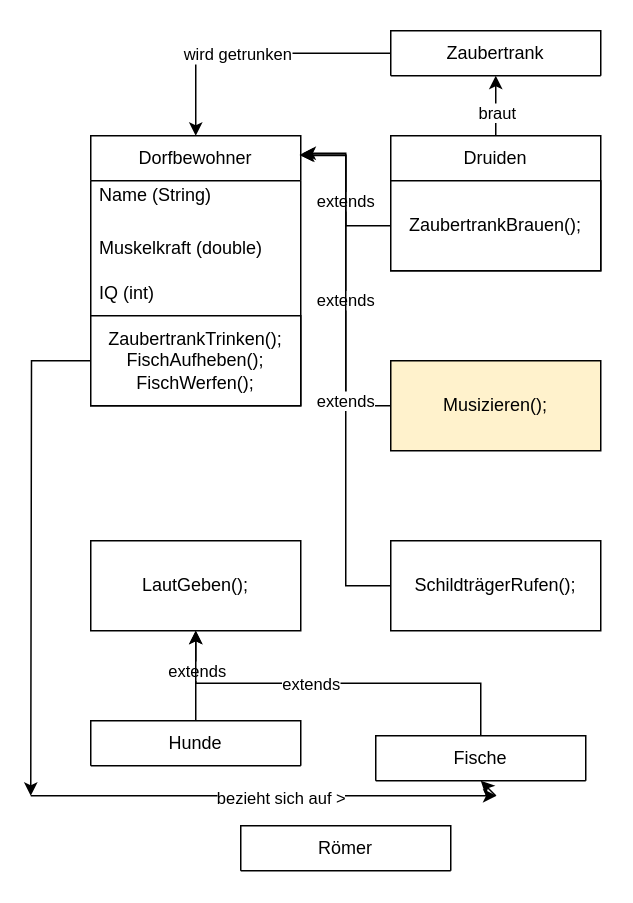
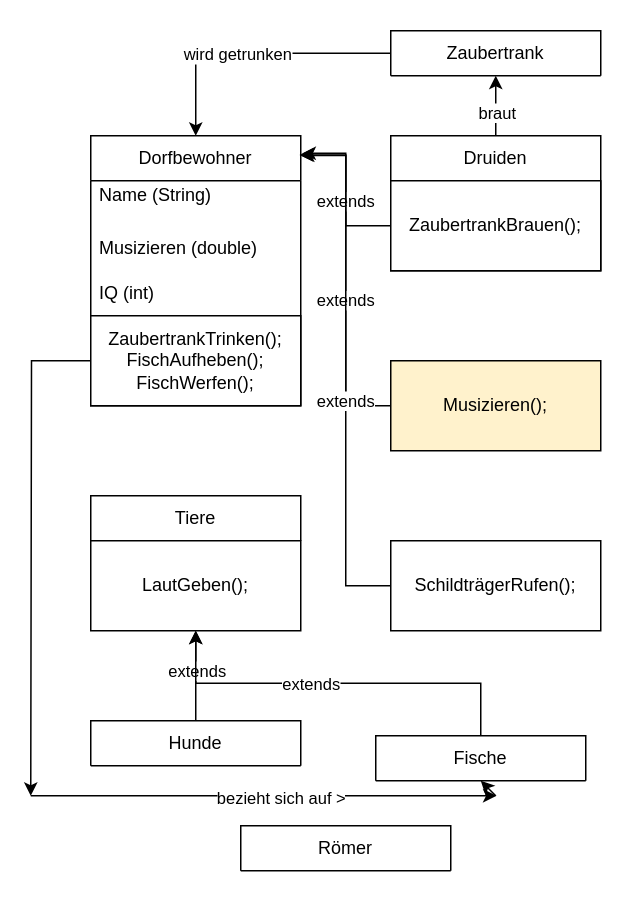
- <mxCell id="5" value="Muskelkraft (double)" style="text;strokeColor=none;fillColor=none;align=left;verticalAlign=middle;spacingLeft=4;spacingRight=4;overflow=hidden;points=[[0,0.5],[1,0.5]];portConstraint=eastwest;rotatable=0;whiteSpace=wrap;html=1;" vertex="1" parent="3"><mxGeometry y="60" width="140" height="30" as="geometry" /></mxCell>
+ <mxCell id="5" value="Musizieren (double)" style="text;strokeColor=none;fillColor=none;align=left;verticalAlign=middle;spacingLeft=4;spacingRight=4;overflow=hidden;points=[[0,0.5],[1,0.5]];portConstraint=eastwest;rotatable=0;whiteSpace=wrap;html=1;" vertex="1" parent="3"><mxGeometry y="60" width="140" height="30" as="geometry" /></mxCell>
+ <mxCell id="20" value="Tiere" style="swimlane;fontStyle=0;childLayout=stackLayout;horizontal=1;startSize=30;horizontalStack=0;resizeParent=1;resizeParentMax=0;resizeLast=0;collapsible=1;marginBottom=0;whiteSpace=wrap;html=1;" vertex="1" parent="1"><mxGeometry x="60" y="330" width="140" height="30" as="geometry" /></mxCell>
